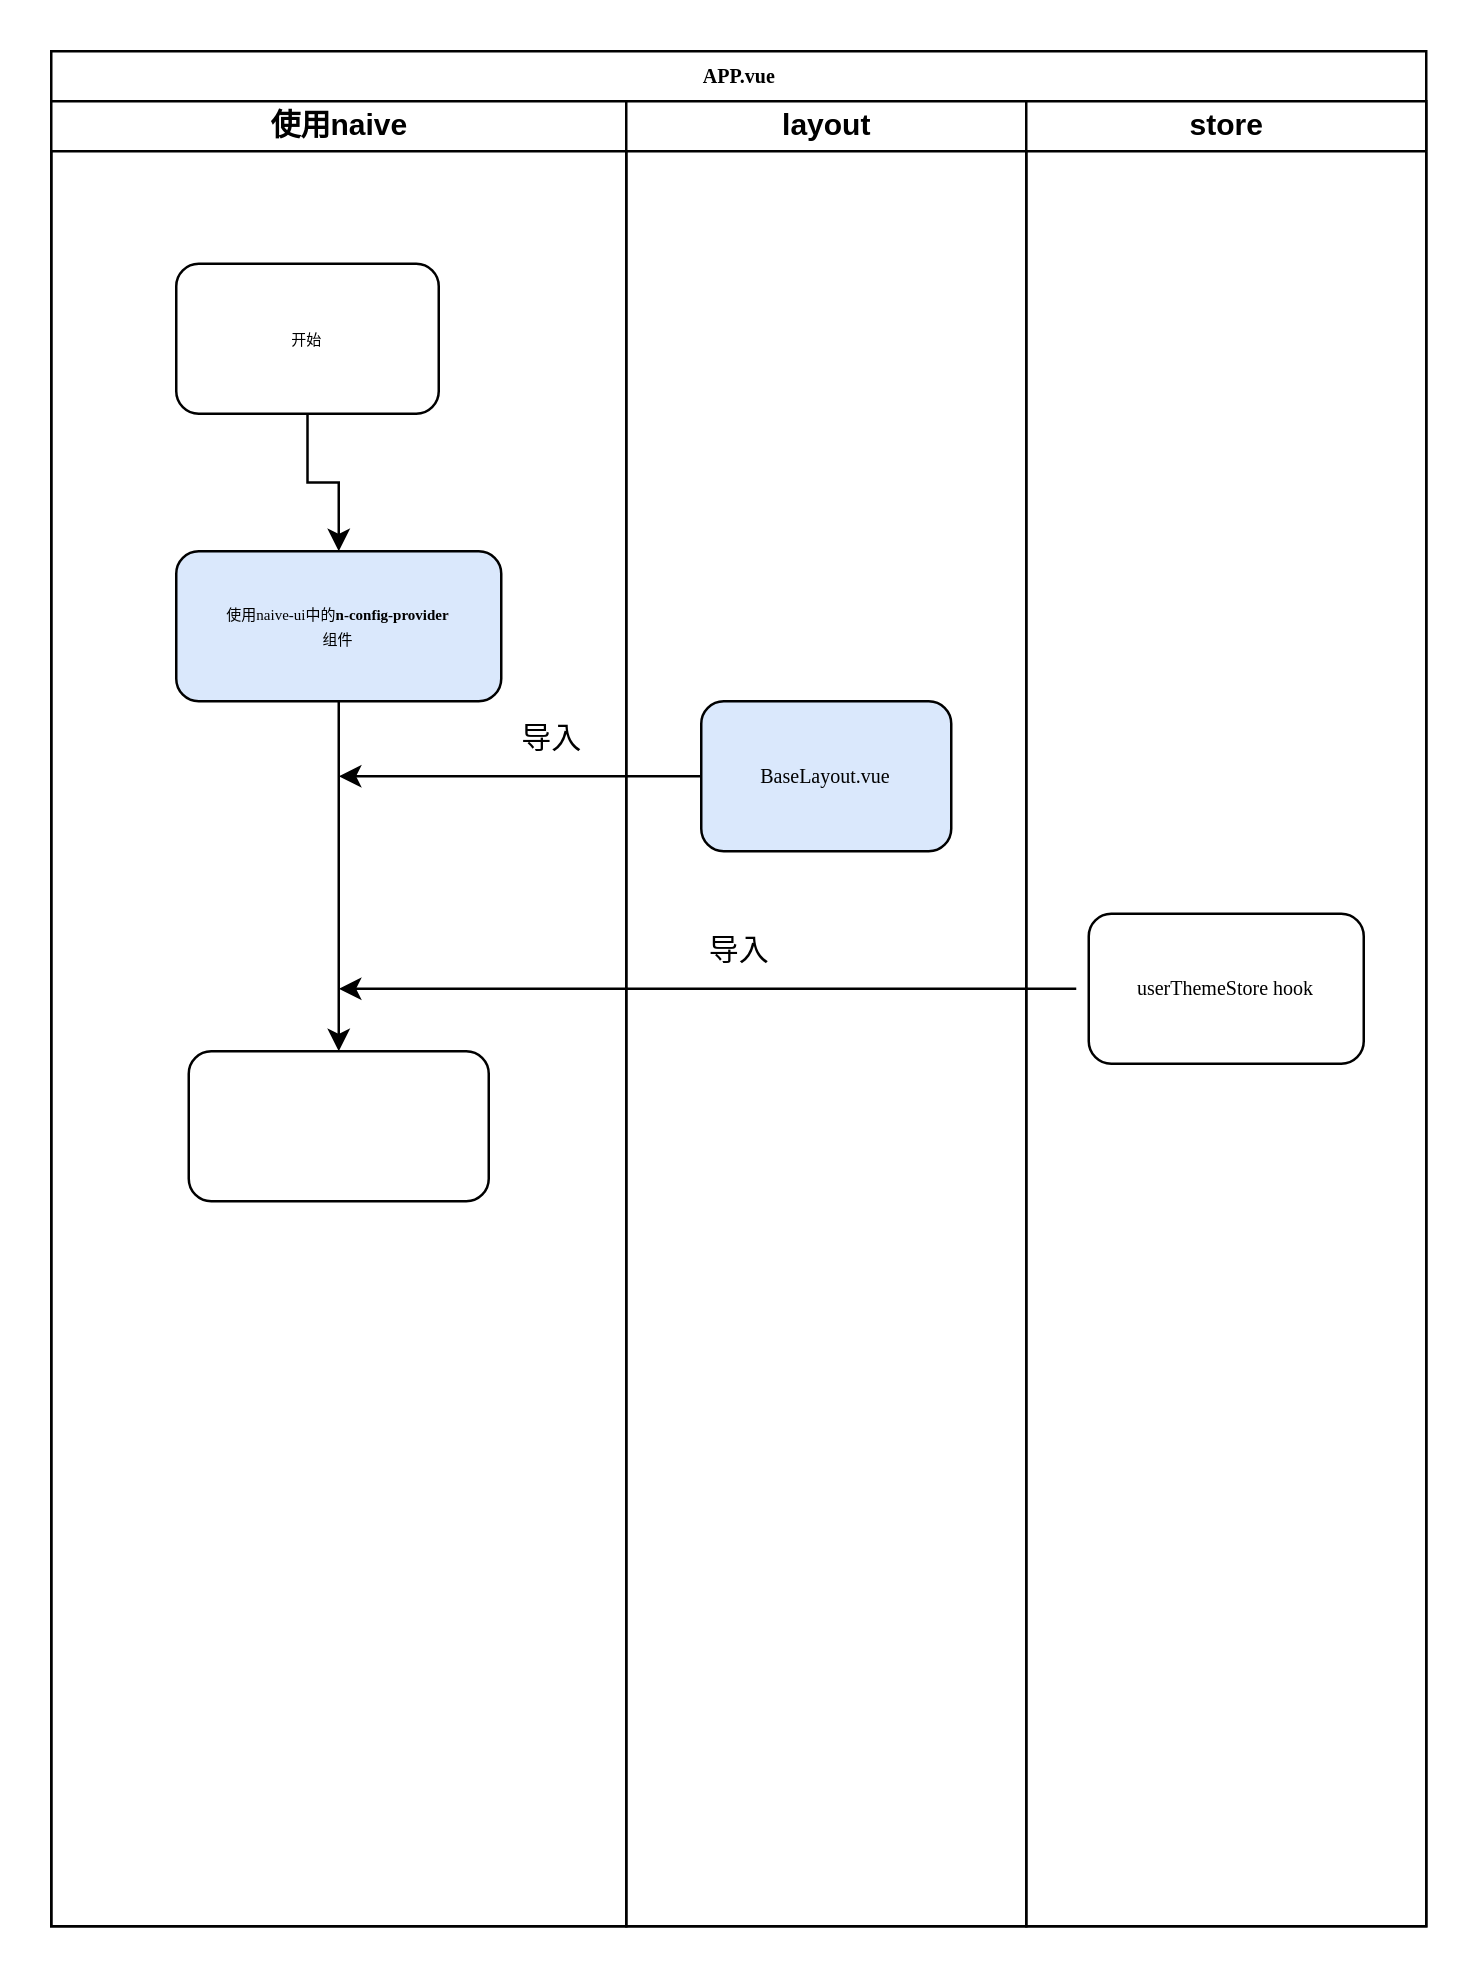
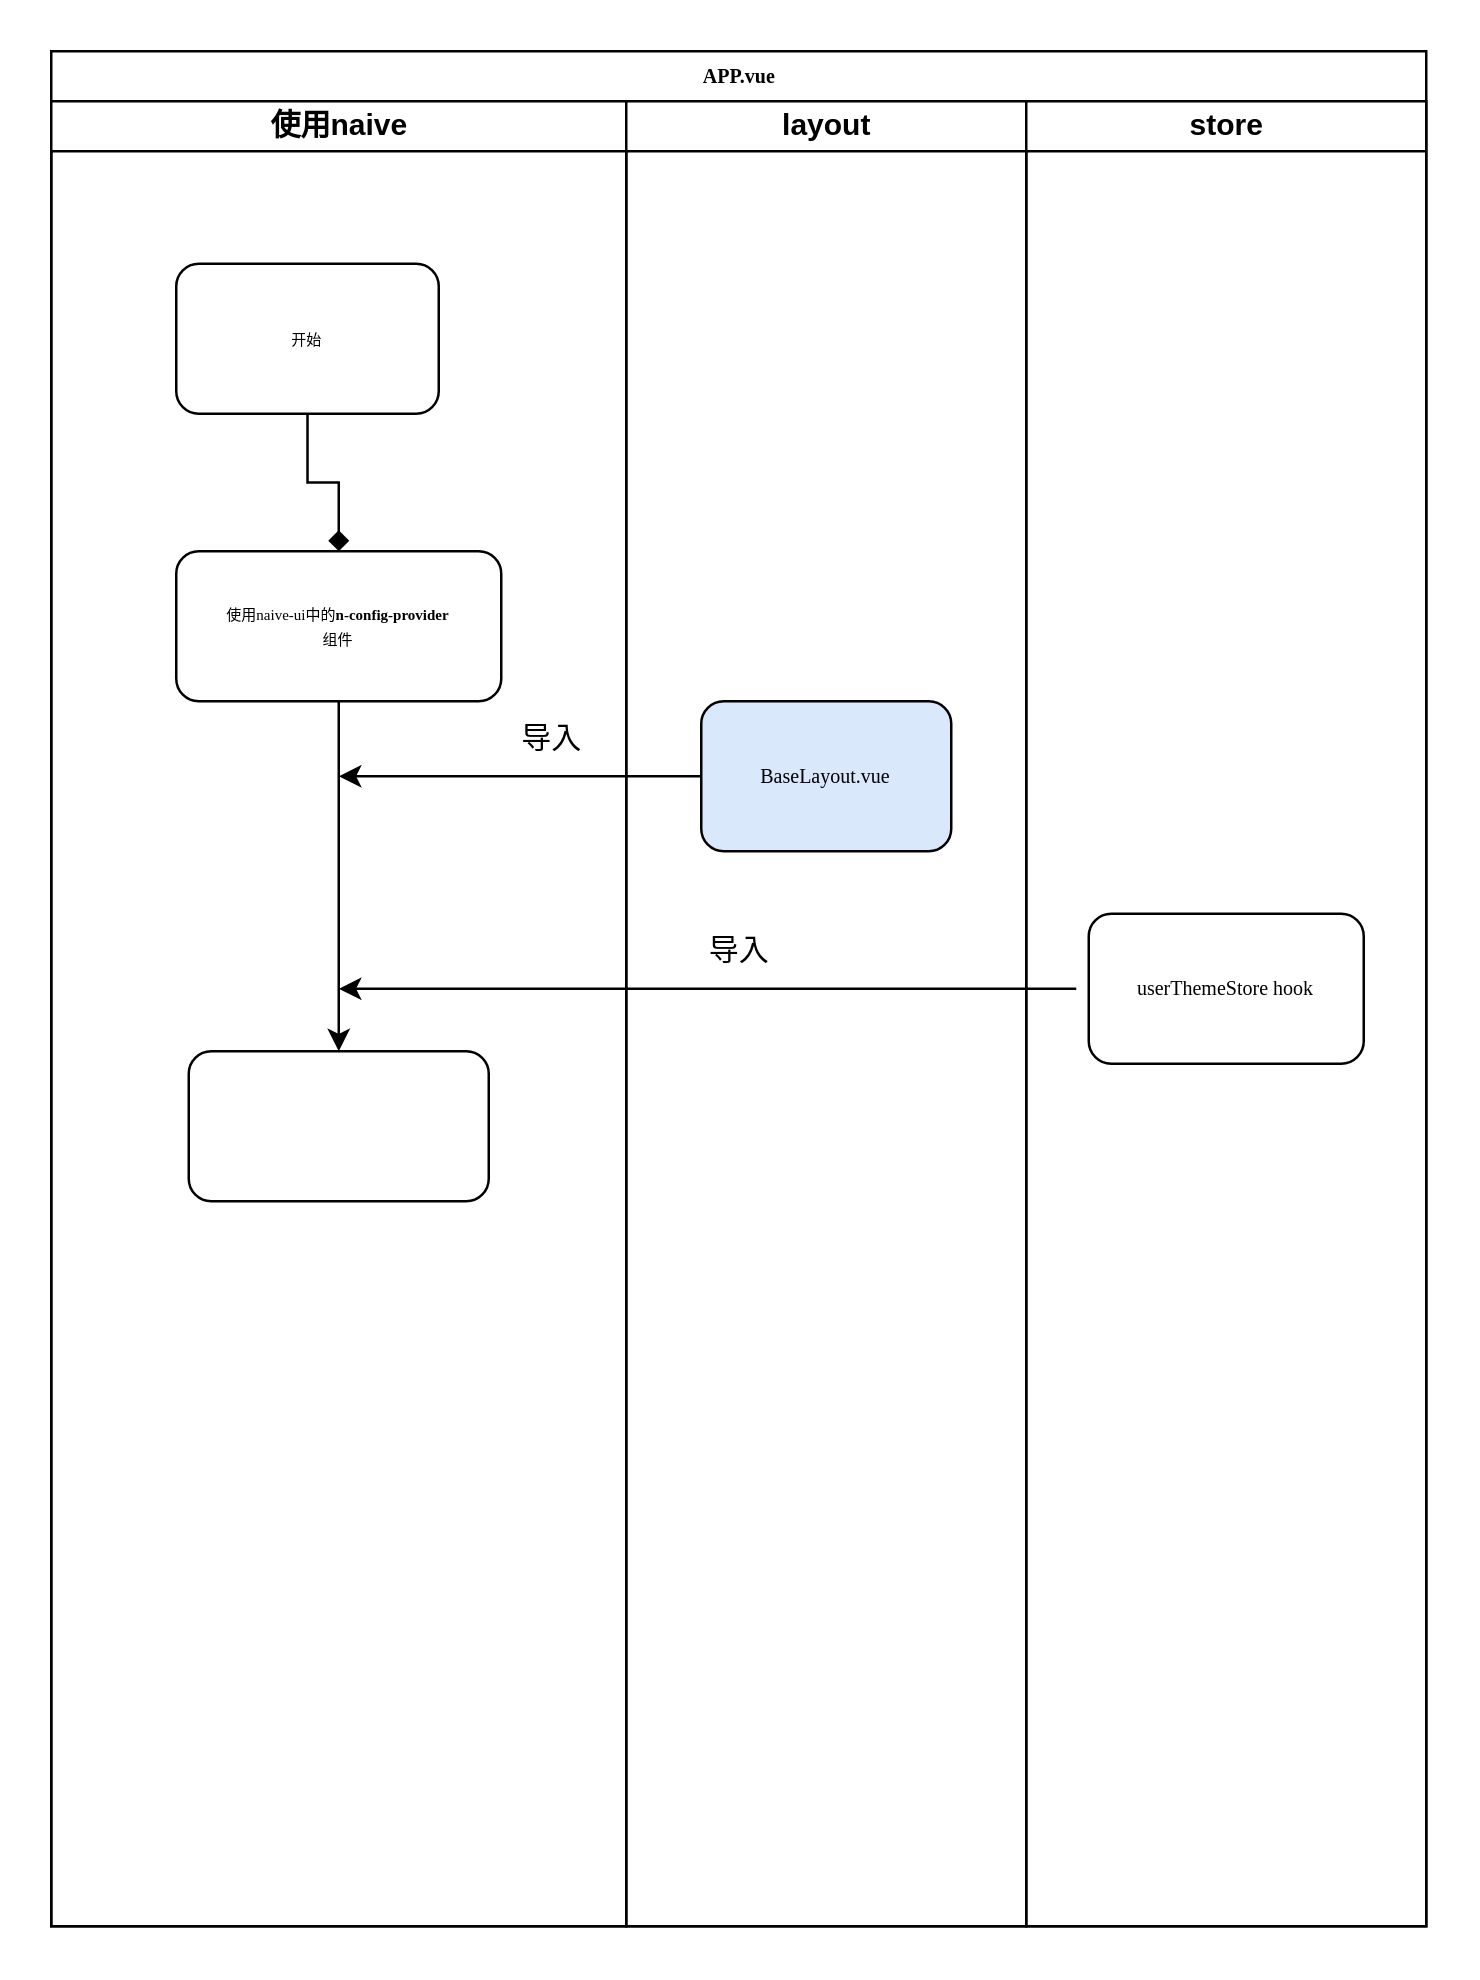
- <mxCell id="4" style="edgeStyle=orthogonalEdgeStyle;rounded=0;orthogonalLoop=1;jettySize=auto;html=1;entryX=0.5;entryY=0;entryDx=0;entryDy=0;fontSize=12;" edge="1" parent="3" source="5" target="7"><mxGeometry relative="1" as="geometry" /></mxCell>
+ <mxCell id="4" style="edgeStyle=orthogonalEdgeStyle;rounded=0;orthogonalLoop=1;jettySize=auto;html=1;entryX=0.5;entryY=0;entryDx=0;entryDy=0;fontSize=12;endArrow=diamond;" edge="1" parent="3" source="5" target="7"><mxGeometry relative="1" as="geometry" /></mxCell>
- <mxCell id="7" value="&lt;font style=&quot;font-size: 6px;&quot;&gt;使用naive-ui中的&lt;b style=&quot;border-color: var(--border-color);&quot;&gt;n-config-provider&lt;/b&gt;&lt;b&gt;&lt;br&gt;&lt;/b&gt;&lt;span style=&quot;background-color: initial;&quot;&gt;组件&lt;/span&gt;&lt;/font&gt;" style="rounded=1;whiteSpace=wrap;html=1;shadow=0;labelBackgroundColor=none;strokeWidth=1;fontFamily=Verdana;fontSize=8;align=center;fillColor=#dae8fc;" vertex="1" parent="3"><mxGeometry x="50" y="180" width="130" height="60" as="geometry" /></mxCell>
+ <mxCell id="7" value="&lt;font style=&quot;font-size: 6px;&quot;&gt;使用naive-ui中的&lt;b style=&quot;border-color: var(--border-color);&quot;&gt;n-config-provider&lt;/b&gt;&lt;b&gt;&lt;br&gt;&lt;/b&gt;&lt;span style=&quot;background-color: initial;&quot;&gt;组件&lt;/span&gt;&lt;/font&gt;" style="rounded=1;whiteSpace=wrap;html=1;shadow=0;labelBackgroundColor=none;strokeWidth=1;fontFamily=Verdana;fontSize=8;align=center;" vertex="1" parent="3"><mxGeometry x="50" y="180" width="130" height="60" as="geometry" /></mxCell>
